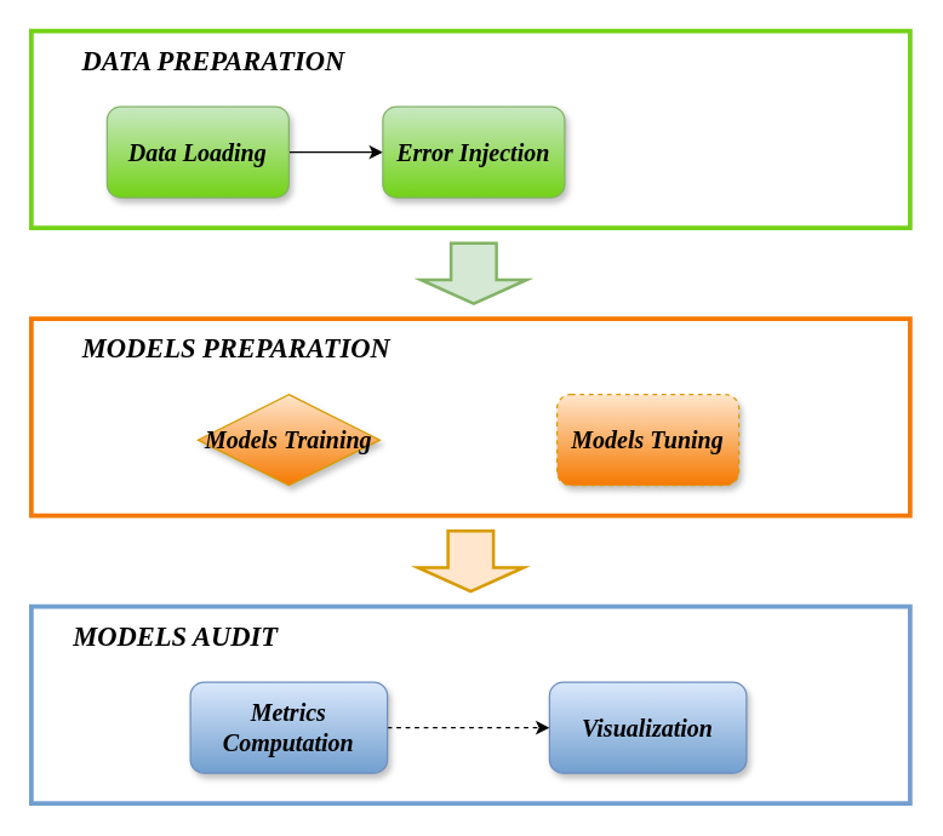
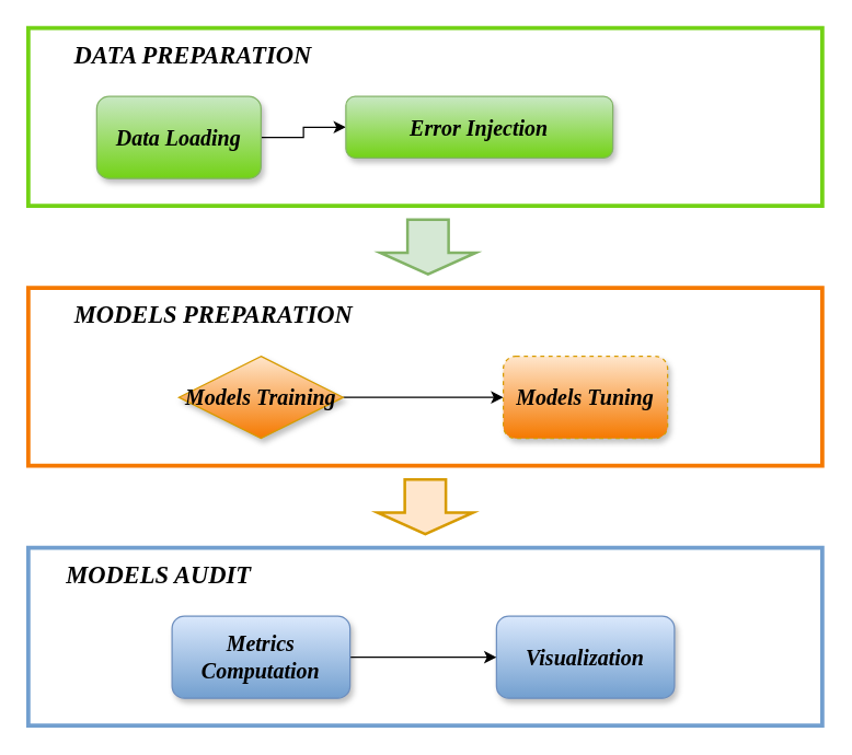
- <mxCell id="7" value="&lt;div&gt;&lt;font data-font-src=&quot;https://fonts.googleapis.com/css?family=Berkshire+Swash&quot; style=&quot;font-size: 13px;&quot; face=&quot;Verdana&quot;&gt;&lt;i&gt;&lt;font style=&quot;font-size: 14px;&quot;&gt;&lt;font style=&quot;font-size: 15px;&quot;&gt;&lt;font style=&quot;font-size: 16px;&quot;&gt;&lt;b&gt;Error Injection&lt;br&gt;&lt;/b&gt;&lt;/font&gt;&lt;/font&gt;&lt;/font&gt;&lt;/i&gt;&lt;/font&gt;&lt;/div&gt;" style="rounded=1;whiteSpace=wrap;html=1;fillColor=#c8e8c3;strokeColor=#82b366;gradientColor=#73d216;shadow=1;" vertex="1" parent="1"><mxGeometry x="252" y="70" width="120" height="60" as="geometry" /></mxCell>
+ <mxCell id="7" value="&lt;div&gt;&lt;font data-font-src=&quot;https://fonts.googleapis.com/css?family=Berkshire+Swash&quot; style=&quot;font-size: 13px;&quot; face=&quot;Verdana&quot;&gt;&lt;i&gt;&lt;font style=&quot;font-size: 14px;&quot;&gt;&lt;font style=&quot;font-size: 15px;&quot;&gt;&lt;font style=&quot;font-size: 16px;&quot;&gt;&lt;b&gt;Error Injection&lt;br&gt;&lt;/b&gt;&lt;/font&gt;&lt;/font&gt;&lt;/font&gt;&lt;/i&gt;&lt;/font&gt;&lt;/div&gt;" style="rounded=1;whiteSpace=wrap;html=1;fillColor=#c8e8c3;strokeColor=#82b366;gradientColor=#73d216;shadow=1;" vertex="1" parent="1"><mxGeometry x="252" y="70" width="195" height="45" as="geometry" /></mxCell>
+ <mxCell id="8" style="edgeStyle=orthogonalEdgeStyle;rounded=0;orthogonalLoop=1;jettySize=auto;html=1;entryX=0;entryY=0.5;entryDx=0;entryDy=0;" edge="1" parent="1" source="9" target="10"><mxGeometry relative="1" as="geometry" /></mxCell>
- <mxCell id="15" style="edgeStyle=orthogonalEdgeStyle;rounded=0;orthogonalLoop=1;jettySize=auto;html=1;entryX=0;entryY=0.5;entryDx=0;entryDy=0;dashed=1;" edge="1" parent="1" source="16" target="14"><mxGeometry relative="1" as="geometry" /></mxCell>
+ <mxCell id="15" style="edgeStyle=orthogonalEdgeStyle;rounded=0;orthogonalLoop=1;jettySize=auto;html=1;entryX=0;entryY=0.5;entryDx=0;entryDy=0;" edge="1" parent="1" source="16" target="14"><mxGeometry relative="1" as="geometry" /></mxCell>
